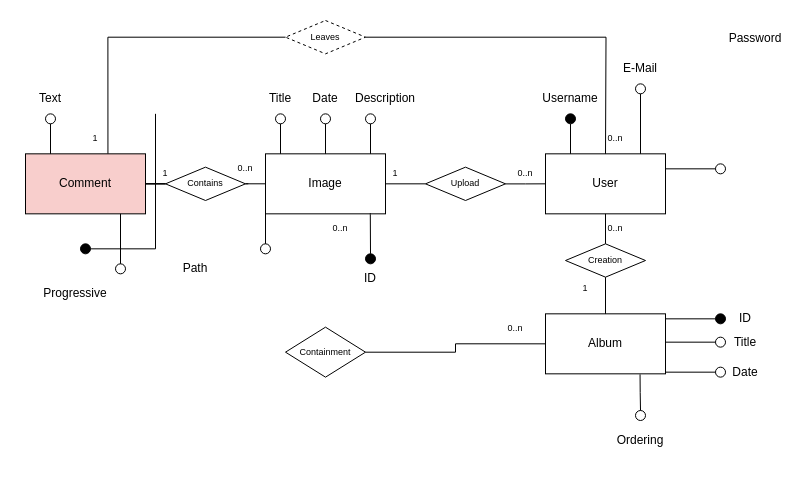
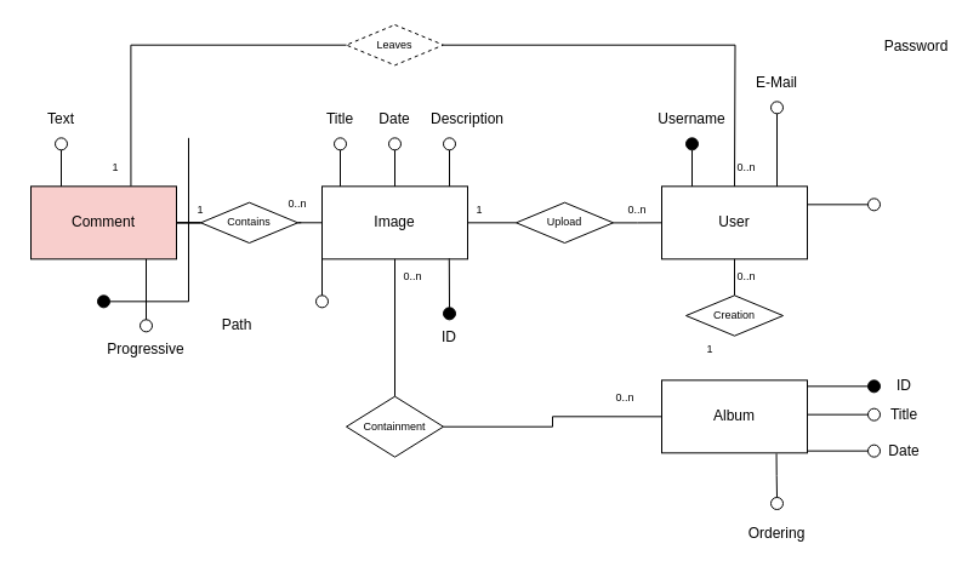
+ <mxCell id="29" style="edgeStyle=orthogonalEdgeStyle;rounded=0;orthogonalLoop=1;jettySize=auto;html=1;entryX=0.5;entryY=1;entryDx=0;entryDy=0;fontSize=12;endArrow=none;endFill=0;" parent="1" source="30" target="4" edge="1"><mxGeometry relative="1" as="geometry" /></mxCell>
- <mxCell id="57" value="Progressive" style="text;html=1;strokeColor=none;fillColor=none;align=center;verticalAlign=middle;whiteSpace=wrap;rounded=0;" parent="1" vertex="1"><mxGeometry x="45" y="278.33" width="60" height="30" as="geometry" /></mxCell>
+ <mxCell id="57" value="Progressive" style="text;html=1;strokeColor=none;fillColor=none;align=center;verticalAlign=middle;whiteSpace=wrap;rounded=0;" parent="1" vertex="1"><mxGeometry x="90" y="273.33" width="60" height="30" as="geometry" /></mxCell>
- <mxCell id="21" style="edgeStyle=orthogonalEdgeStyle;rounded=0;orthogonalLoop=1;jettySize=auto;html=1;entryX=0.5;entryY=0;entryDx=0;entryDy=0;fontSize=9;endArrow=none;endFill=0;" parent="1" source="23" target="20" edge="1"><mxGeometry relative="1" as="geometry" /></mxCell>
